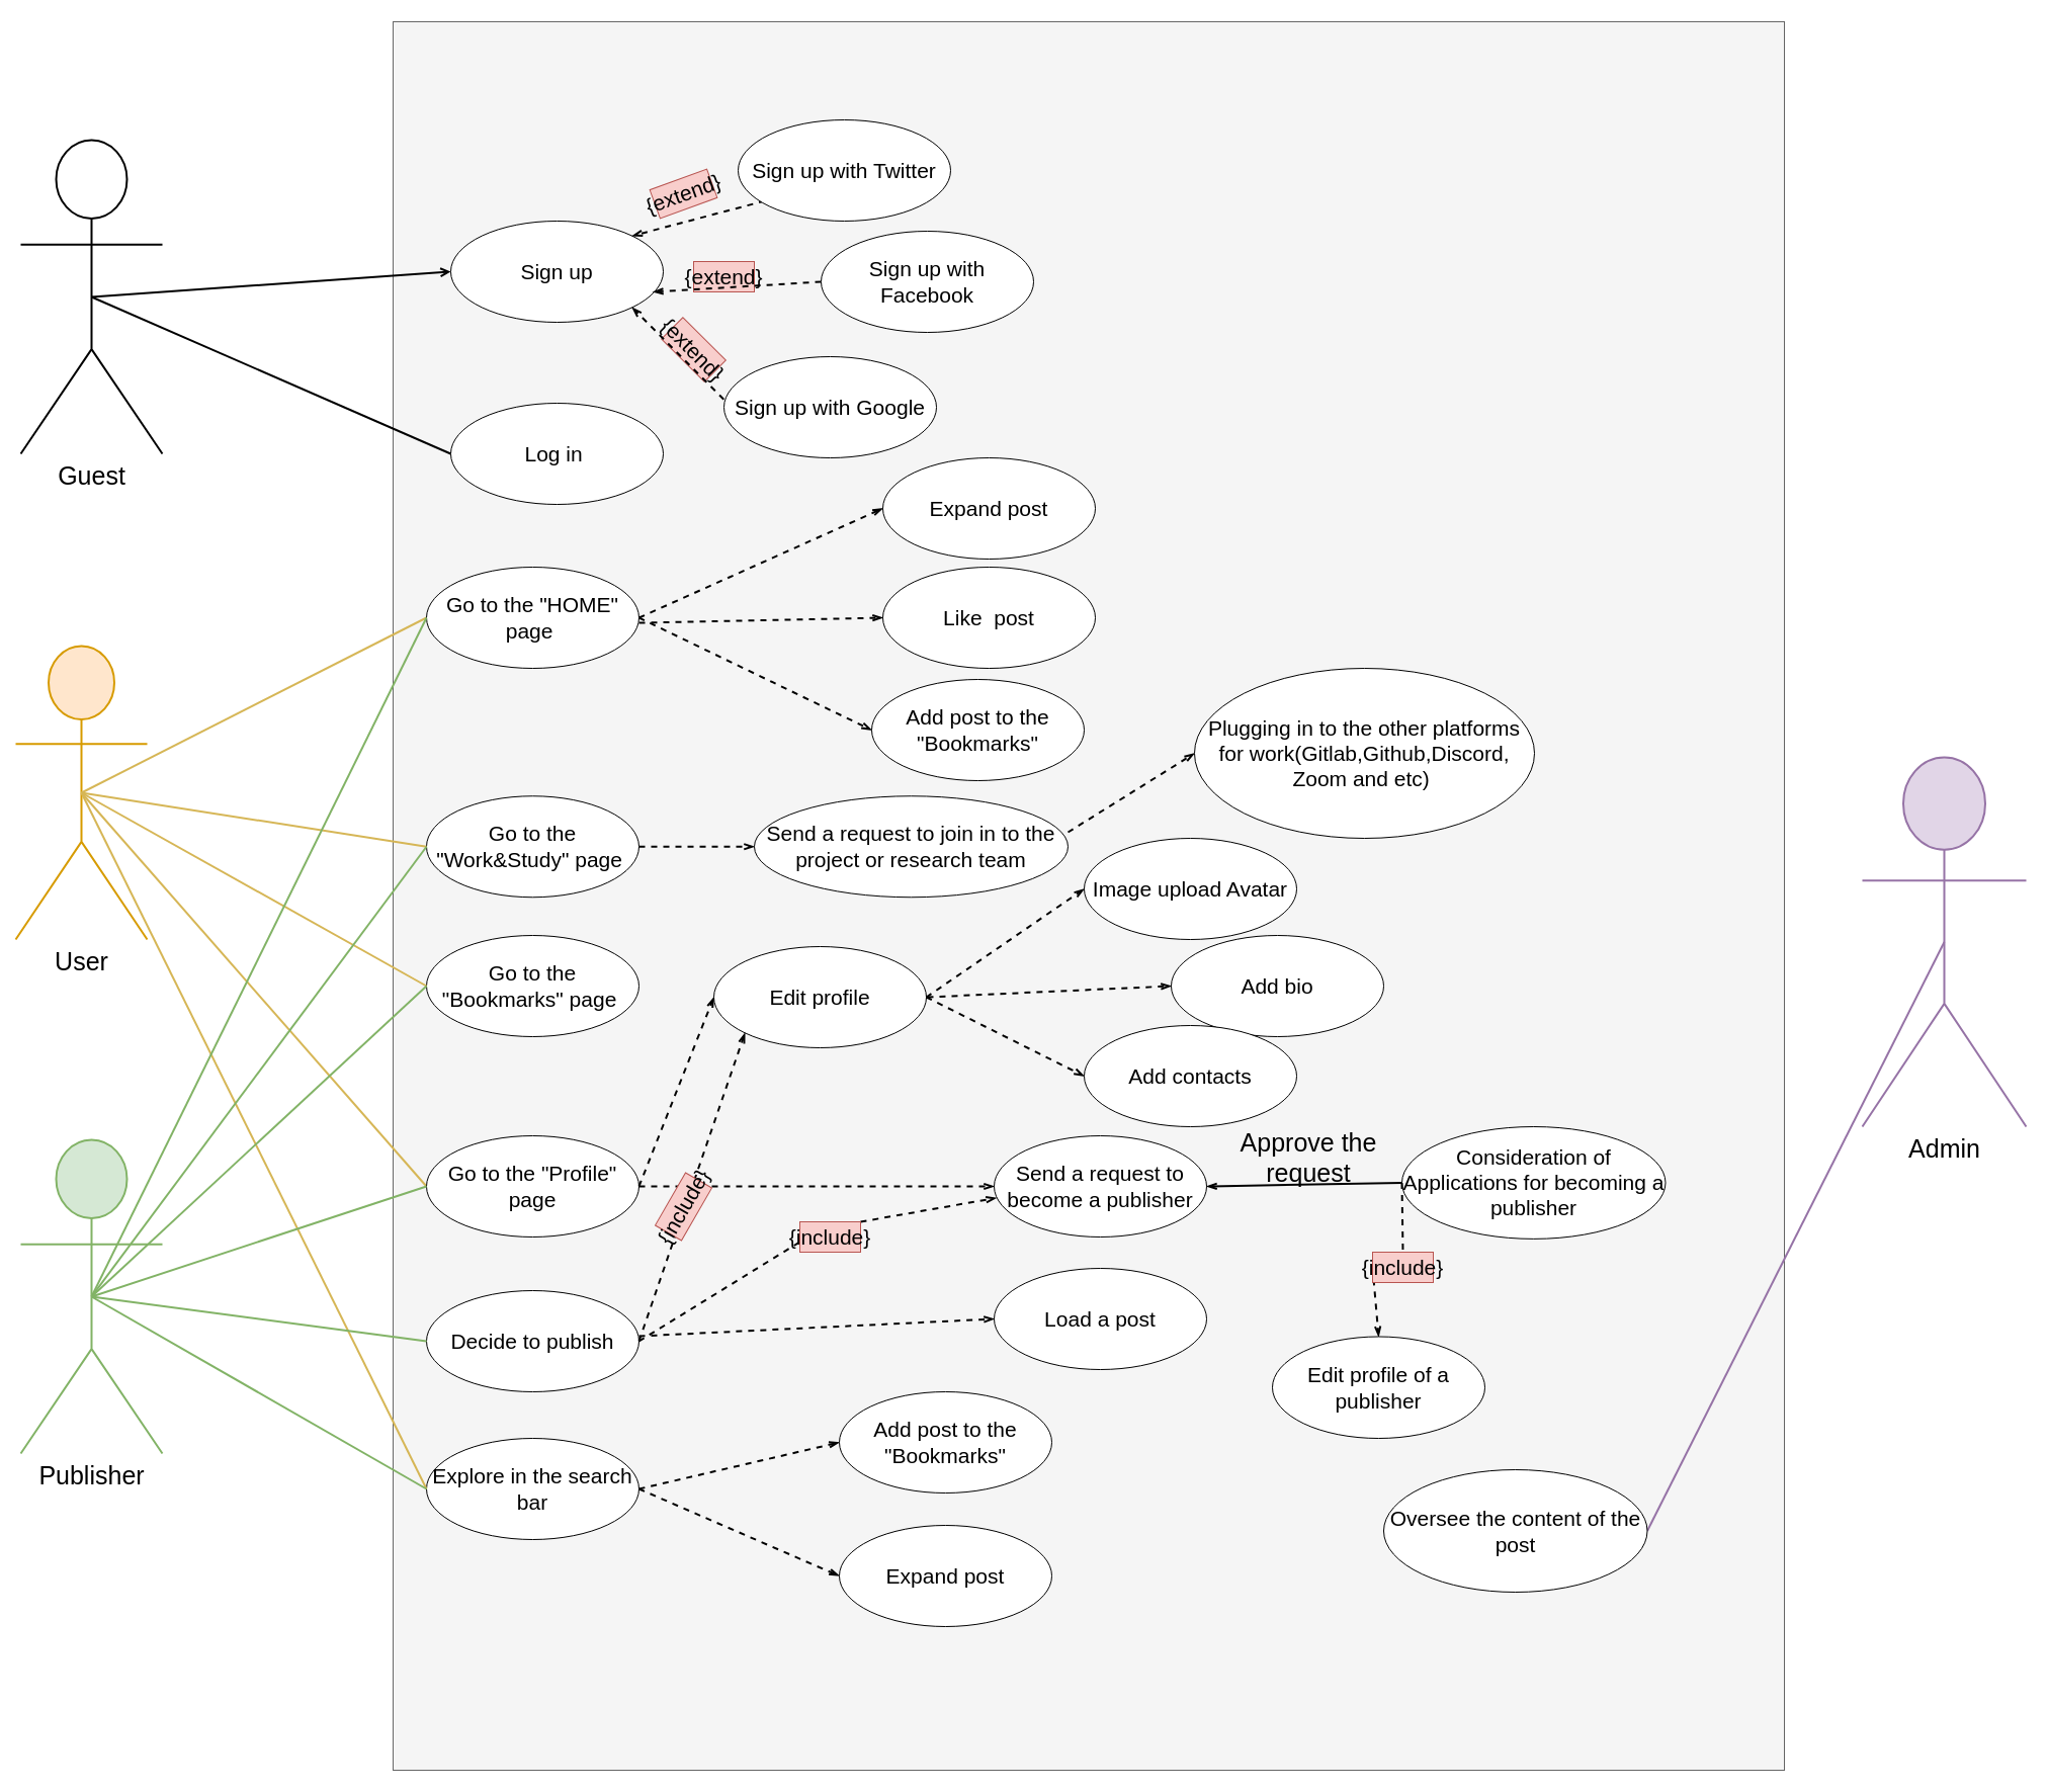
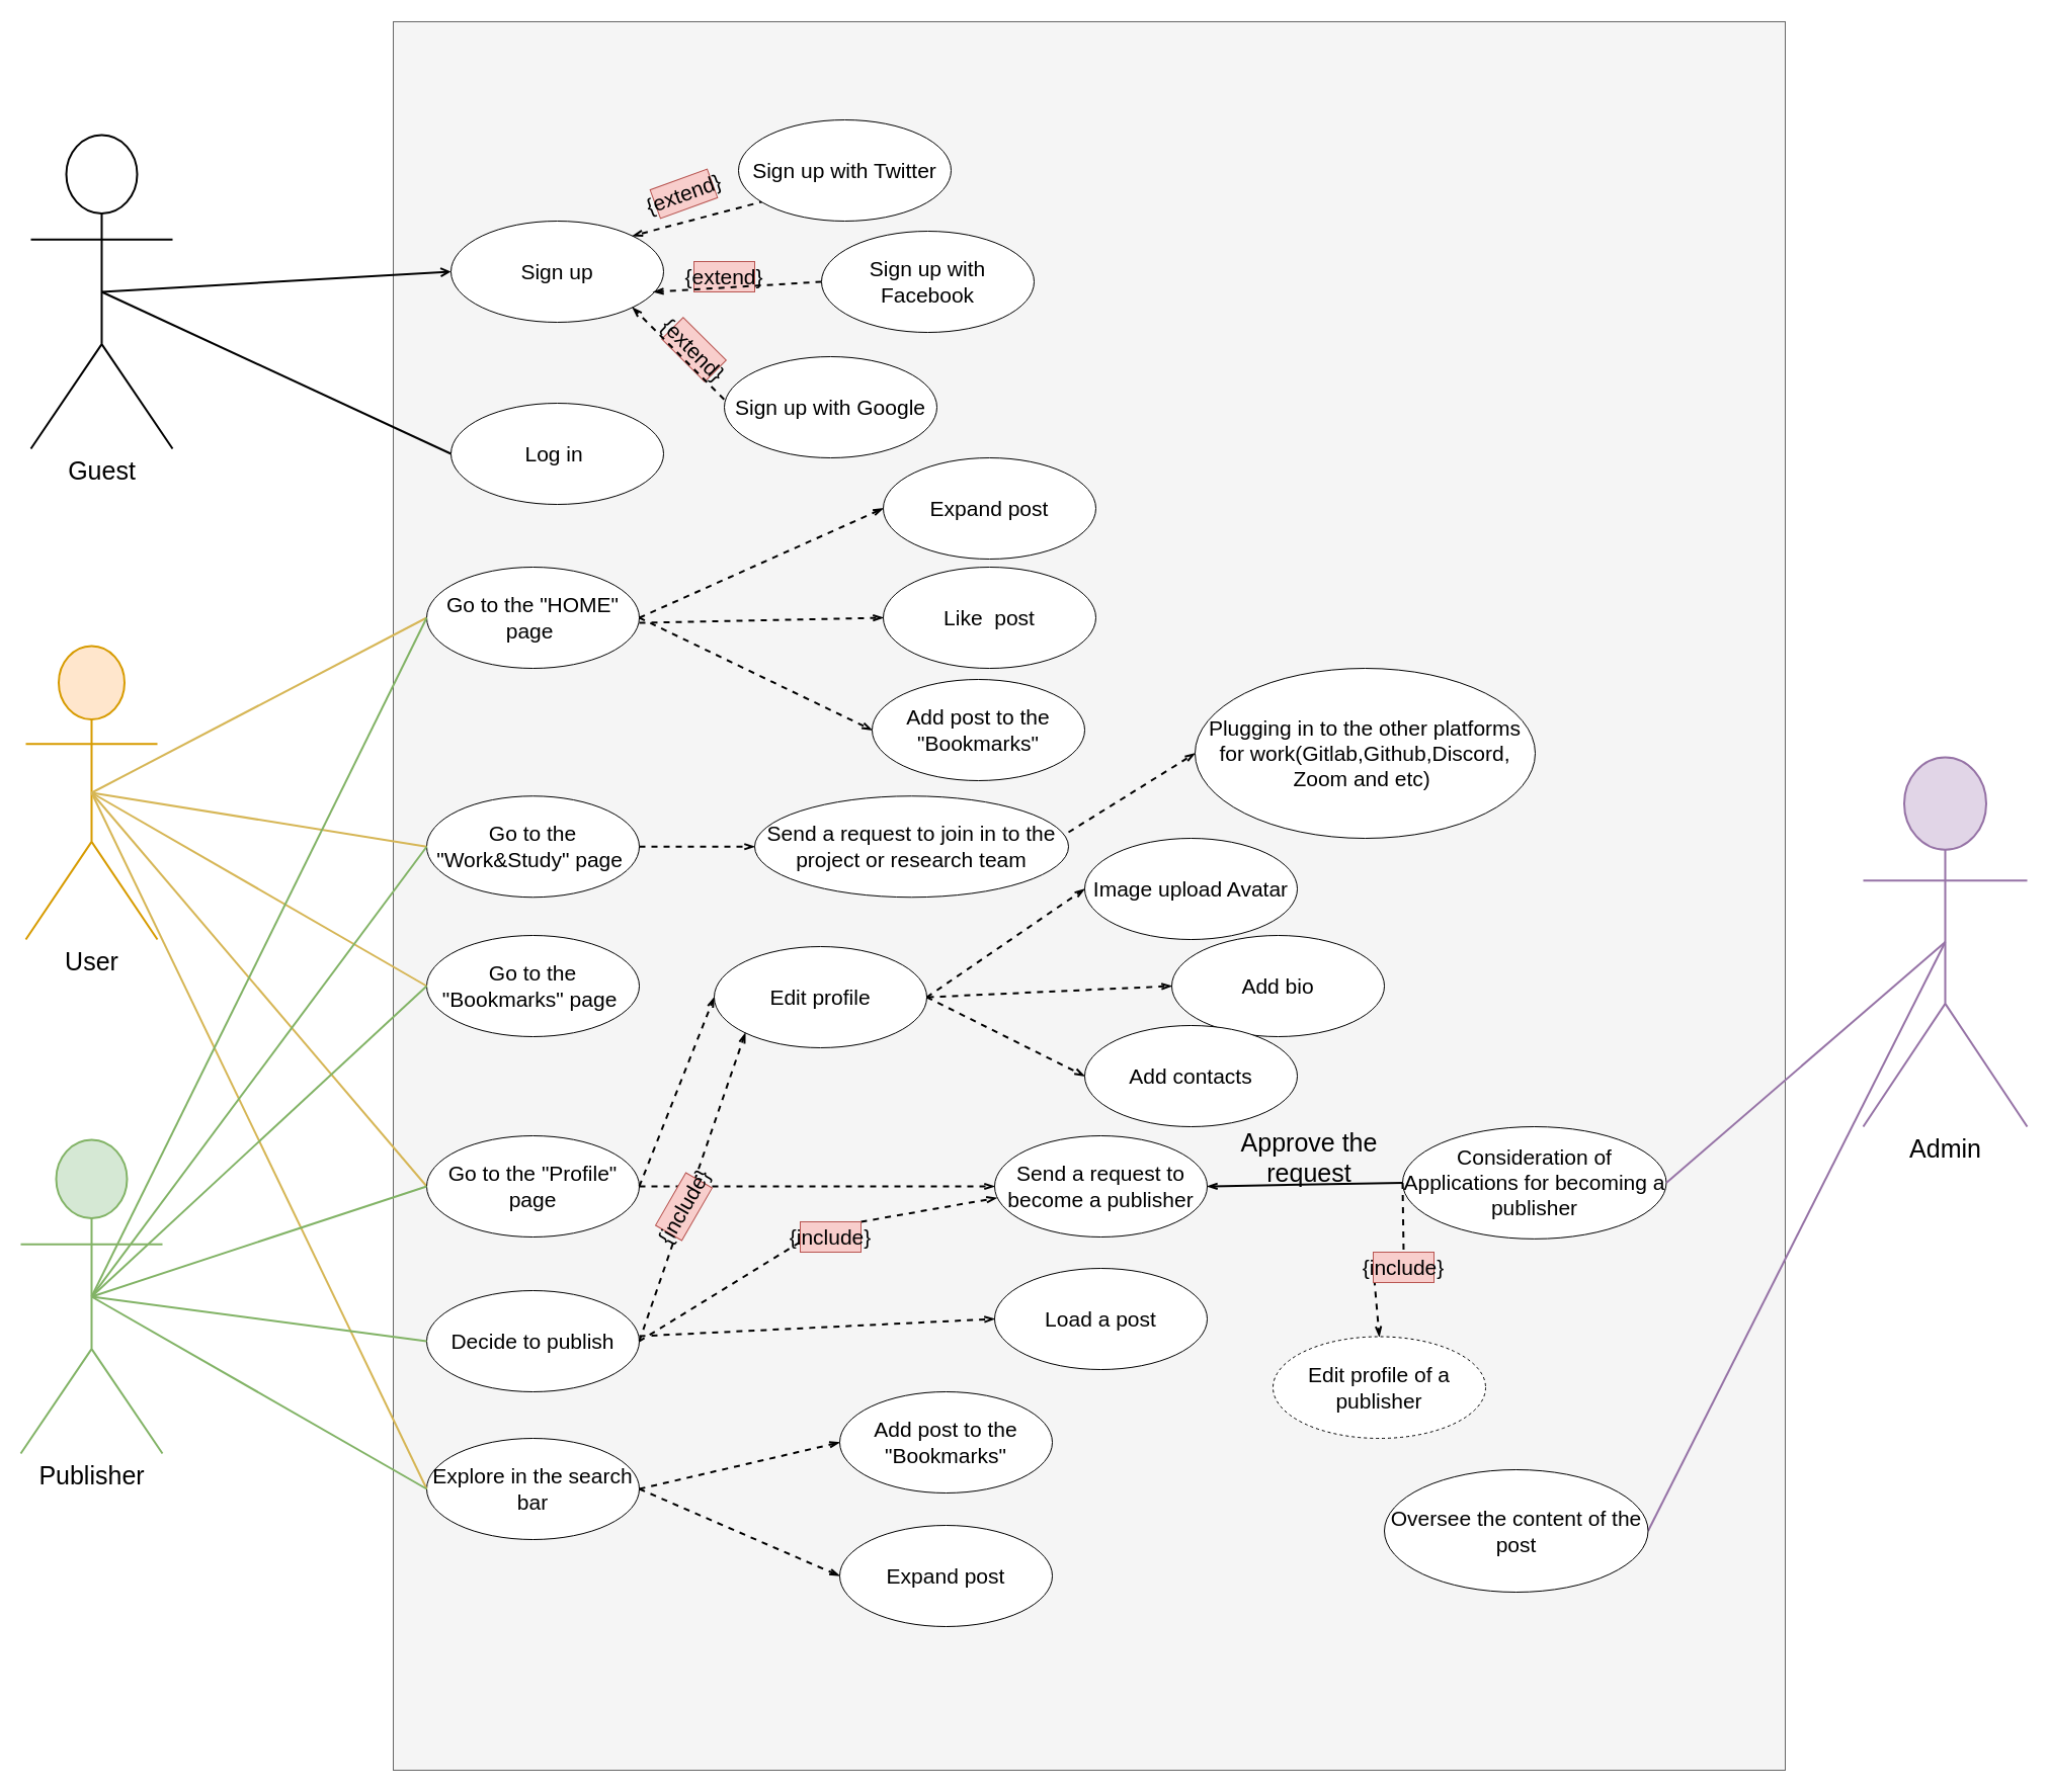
- <mxCell id="4" value="Guest" style="shape=umlActor;verticalLabelPosition=bottom;verticalAlign=top;html=1;outlineConnect=0;fontFamily=Helvetica;strokeWidth=2;fontSize=25;" vertex="1" parent="1"><mxGeometry x="20" y="138" width="140" height="310" as="geometry" /></mxCell>
+ <mxCell id="4" value="Guest" style="shape=umlActor;verticalLabelPosition=bottom;verticalAlign=top;html=1;outlineConnect=0;fontFamily=Helvetica;strokeWidth=2;fontSize=25;" vertex="1" parent="1"><mxGeometry x="30" y="133" width="140" height="310" as="geometry" /></mxCell>
- <mxCell id="2" value="User" style="shape=umlActor;verticalLabelPosition=bottom;verticalAlign=top;outlineConnect=0;align=center;html=1;strokeWidth=2;fontSize=25;fillColor=#ffe6cc;strokeColor=#d79b00;" vertex="1" parent="1"><mxGeometry x="15" y="638" width="130" height="290" as="geometry" /></mxCell>
+ <mxCell id="2" value="User" style="shape=umlActor;verticalLabelPosition=bottom;verticalAlign=top;outlineConnect=0;align=center;html=1;strokeWidth=2;fontSize=25;fillColor=#ffe6cc;strokeColor=#d79b00;" vertex="1" parent="1"><mxGeometry x="25" y="638" width="130" height="290" as="geometry" /></mxCell>
+ <mxCell id="57" value="" style="endArrow=none;html=1;rounded=0;fontFamily=Helvetica;fontSize=13;strokeWidth=2;align=right;verticalAlign=bottom;entryX=0.5;entryY=0.5;entryDx=0;entryDy=0;entryPerimeter=0;exitX=1;exitY=0.5;exitDx=0;exitDy=0;fillColor=#e1d5e7;strokeColor=#9673a6;" edge="1" parent="1" source="48" target="31"><mxGeometry width="50" height="50" relative="1" as="geometry"><mxPoint x="960" y="952" as="sourcePoint" /><mxPoint x="1010" y="902" as="targetPoint" /></mxGeometry></mxCell>
- <mxCell id="74" value="&lt;span style=&quot;font-size: 21px&quot;&gt;Edit profile of a publisher&lt;/span&gt;" style="ellipse;whiteSpace=wrap;html=1;fontFamily=Helvetica;align=center;" vertex="1" parent="1"><mxGeometry x="1257" y="1320.5" width="210" height="100.5" as="geometry" /></mxCell>
+ <mxCell id="74" value="&lt;span style=&quot;font-size: 21px&quot;&gt;Edit profile of a publisher&lt;/span&gt;" style="ellipse;whiteSpace=wrap;html=1;fontFamily=Helvetica;align=center;dashed=1;" vertex="1" parent="1"><mxGeometry x="1257" y="1320.5" width="210" height="100.5" as="geometry" /></mxCell>
